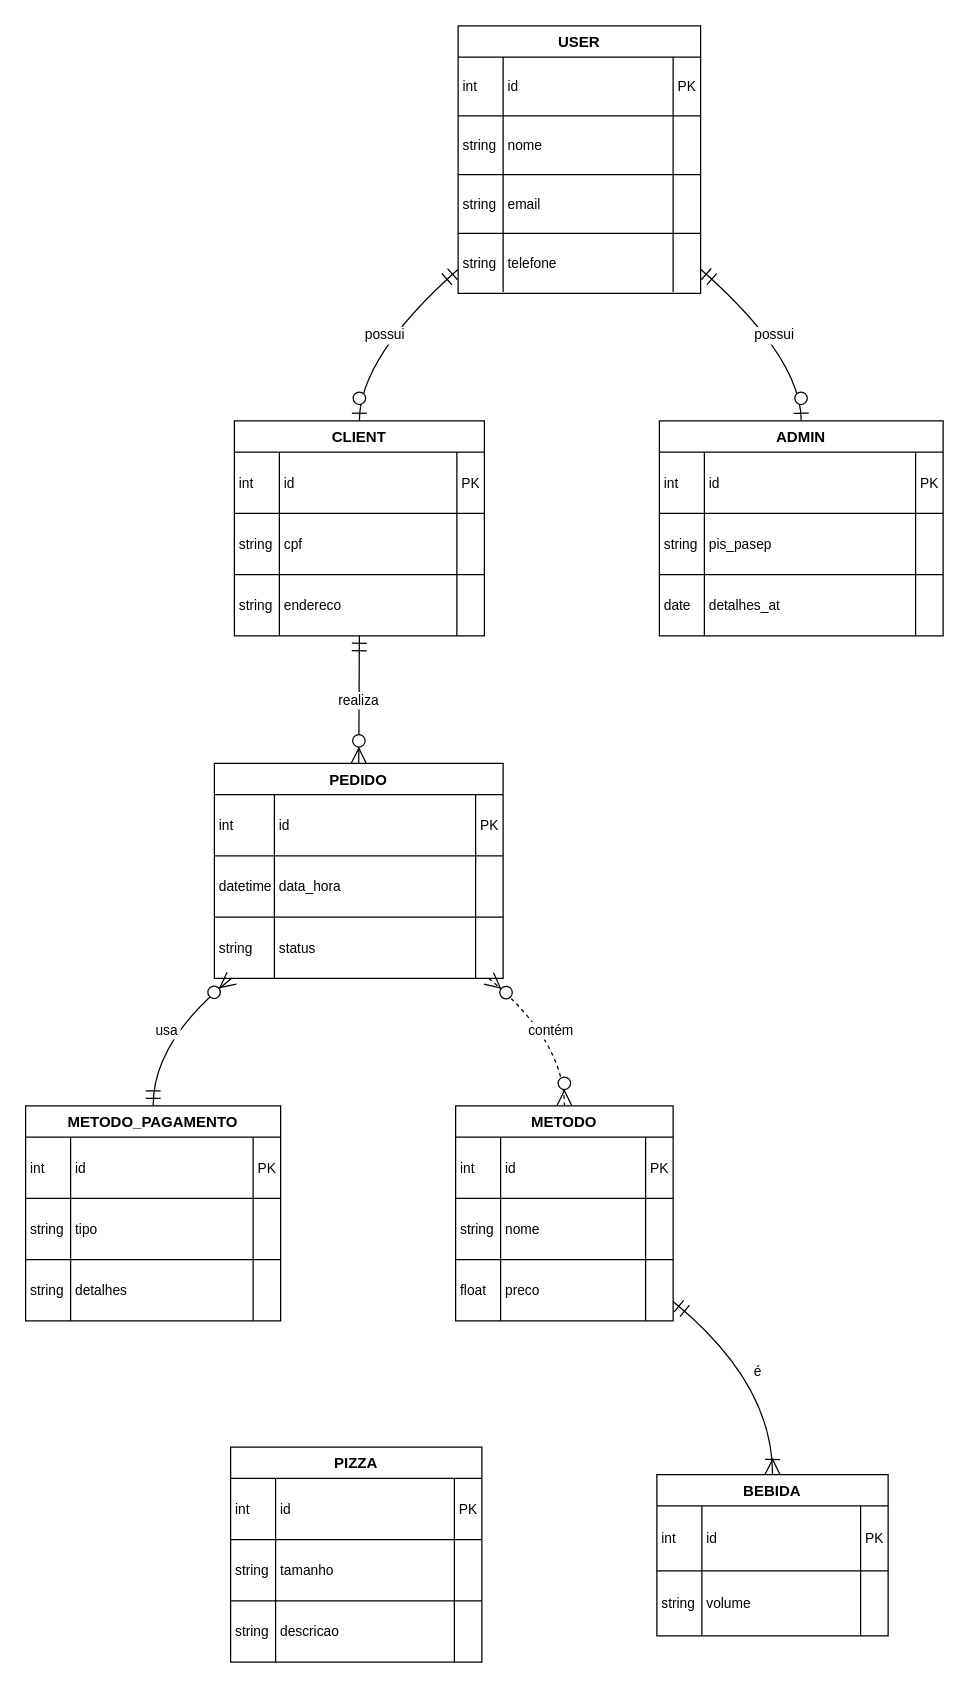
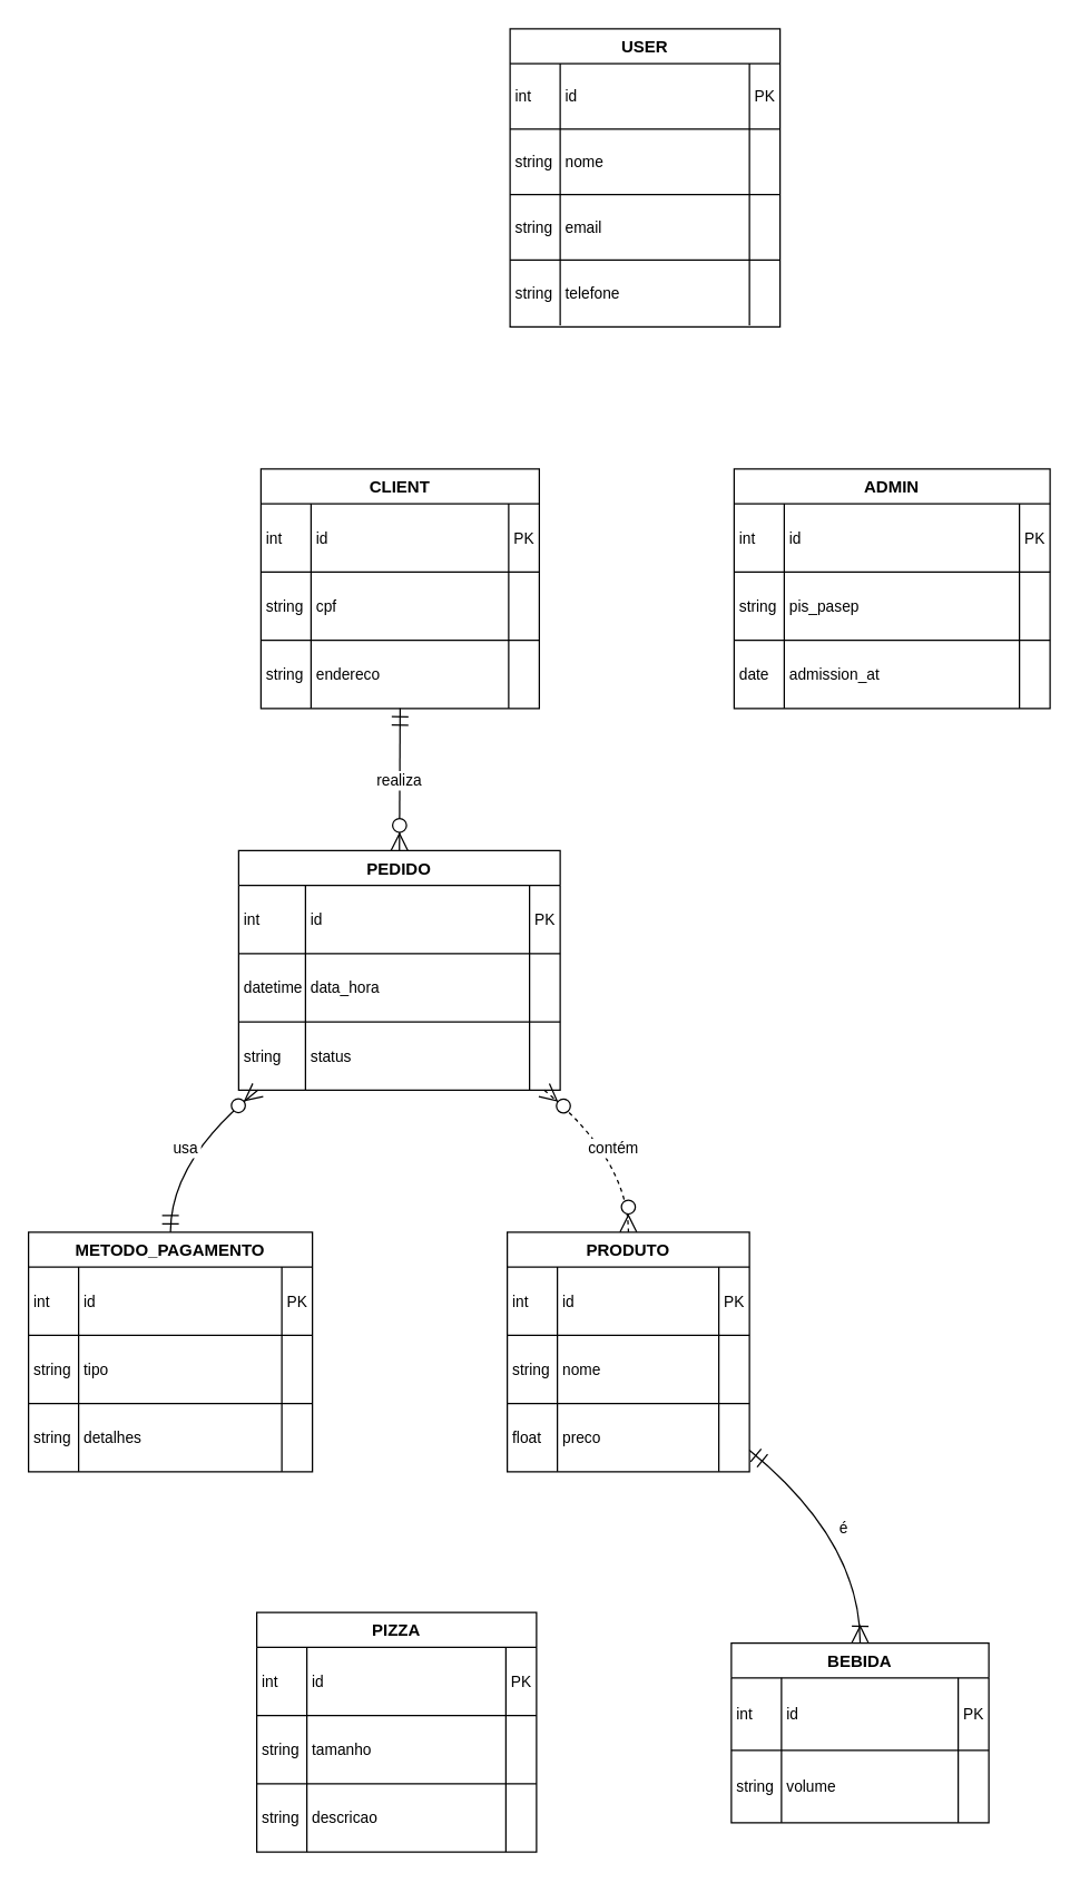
- <mxCell id="106" value="possui" style="curved=1;startArrow=ERmandOne;startSize=10;;endArrow=ERzeroToOne;endSize=10;;exitX=0;exitY=0.91;entryX=0.5;entryY=0;rounded=0;" edge="1" parent="1" source="2" target="19"><mxGeometry relative="1" as="geometry"><Array as="points"><mxPoint x="287" y="285" /></Array></mxGeometry></mxCell>
- <mxCell id="107" value="possui" style="curved=1;startArrow=ERmandOne;startSize=10;;endArrow=ERzeroToOne;endSize=10;;exitX=1;exitY=0.91;entryX=0.5;entryY=0;rounded=0;" edge="1" parent="1" source="2" target="32"><mxGeometry relative="1" as="geometry"><Array as="points"><mxPoint x="640" y="285" /></Array></mxGeometry></mxCell>
- <mxCell id="43" value="detalhes_at" style="shape=partialRectangle;connectable=0;fillColor=none;top=0;left=0;bottom=0;right=0;align=left;spacingLeft=2;overflow=hidden;fontSize=11;" vertex="1" parent="41"><mxGeometry x="36" width="169" height="49" as="geometry"><mxRectangle width="169" height="49" as="alternateBounds" /></mxGeometry></mxCell>
+ <mxCell id="43" value="admission_at" style="shape=partialRectangle;connectable=0;fillColor=none;top=0;left=0;bottom=0;right=0;align=left;spacingLeft=2;overflow=hidden;fontSize=11;" vertex="1" parent="41"><mxGeometry x="36" width="169" height="49" as="geometry"><mxRectangle width="169" height="49" as="alternateBounds" /></mxGeometry></mxCell>
- <mxCell id="71" value="METODO" style="shape=table;startSize=25;container=1;collapsible=0;childLayout=tableLayout;fixedRows=1;rowLines=1;fontStyle=1;align=center;resizeLast=1;" vertex="1" parent="1"><mxGeometry x="364" y="884" width="174" height="172" as="geometry" /></mxCell>
+ <mxCell id="71" value="PRODUTO" style="shape=table;startSize=25;container=1;collapsible=0;childLayout=tableLayout;fixedRows=1;rowLines=1;fontStyle=1;align=center;resizeLast=1;" vertex="1" parent="1"><mxGeometry x="364" y="884" width="174" height="172" as="geometry" /></mxCell>
